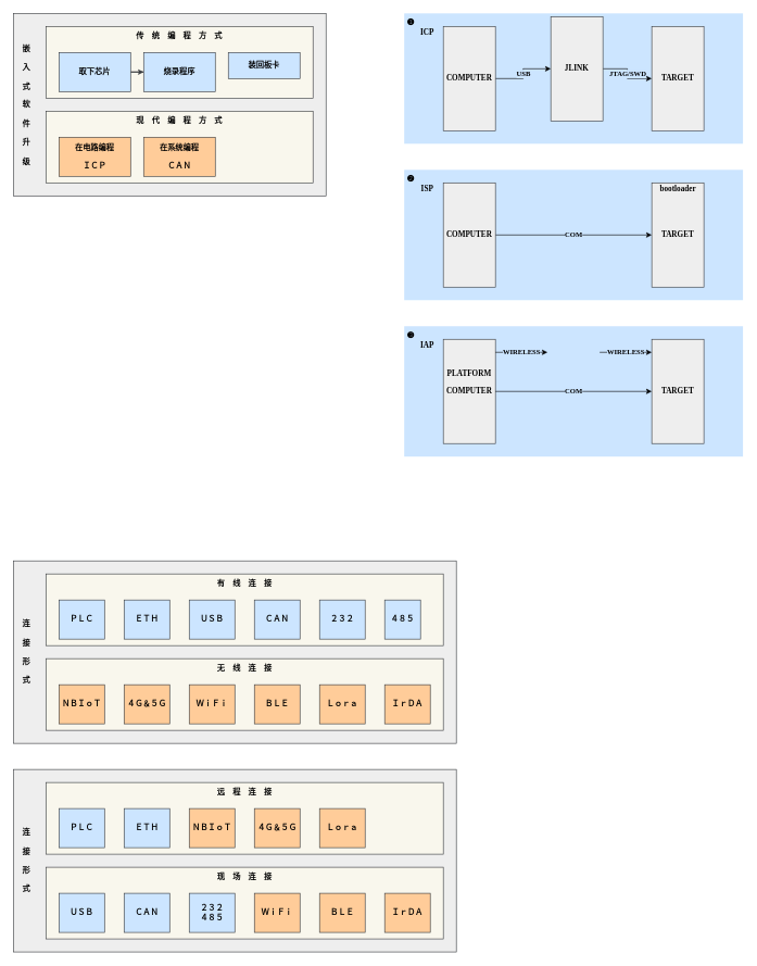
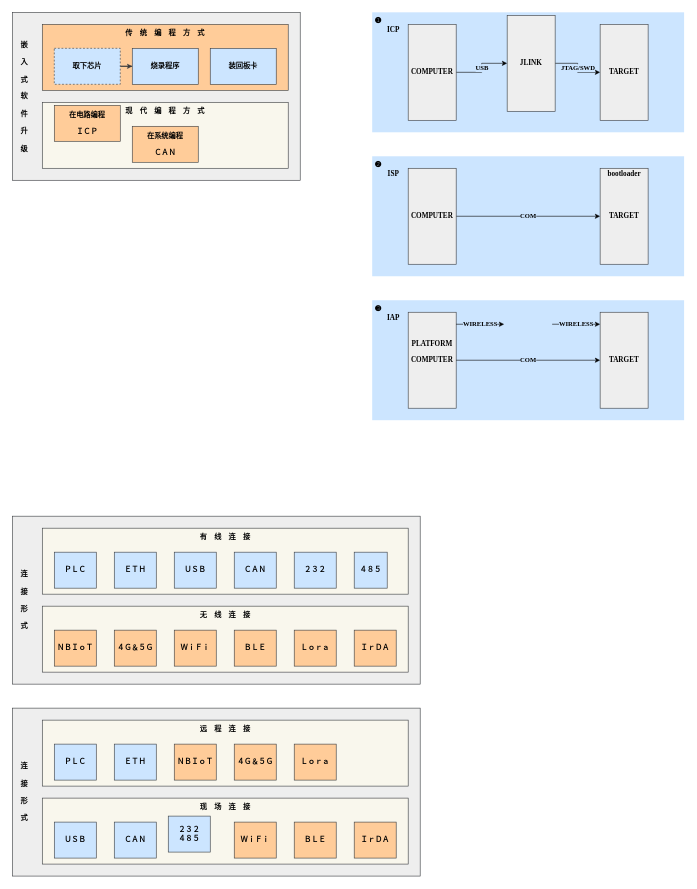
- <mxCell id="23" value="传　统　编　程　方　式" style="rounded=0;whiteSpace=wrap;html=1;fontSize=12;align=center;fontFamily=Sarasa Fixed SC;fillColor=#f9f7ed;strokeColor=#36393d;fontStyle=1;verticalAlign=top;" parent="1" vertex="1"><mxGeometry x="70" y="40" width="410" height="110" as="geometry" /></mxCell>
+ <mxCell id="23" value="传　统　编　程　方　式" style="rounded=0;whiteSpace=wrap;html=1;fontSize=12;align=center;fontFamily=Sarasa Fixed SC;fillColor=#ffcc99;strokeColor=#36393d;fontStyle=1;verticalAlign=top;" parent="1" vertex="1"><mxGeometry x="70" y="40" width="410" height="110" as="geometry" /></mxCell>
- <mxCell id="30" value="装回板卡" style="rounded=0;whiteSpace=wrap;html=1;fontSize=12;align=center;fontFamily=Sarasa Fixed SC;fillColor=#cce5ff;strokeColor=#36393d;fontStyle=1" parent="1" vertex="1"><mxGeometry x="350" y="80" width="110" height="40" as="geometry" /></mxCell>
+ <mxCell id="30" value="装回板卡" style="rounded=0;whiteSpace=wrap;html=1;fontSize=12;align=center;fontFamily=Sarasa Fixed SC;fillColor=#cce5ff;strokeColor=#36393d;fontStyle=1" parent="1" vertex="1"><mxGeometry x="350" y="80" width="110" height="60" as="geometry" /></mxCell>
- <mxCell id="28" value="取下芯片" style="rounded=0;whiteSpace=wrap;html=1;fontSize=12;align=center;fontFamily=Sarasa Fixed SC;fillColor=#cce5ff;strokeColor=#36393d;fontStyle=1" parent="1" vertex="1"><mxGeometry x="90" y="80" width="110" height="60" as="geometry" /></mxCell>
+ <mxCell id="28" value="取下芯片" style="rounded=0;whiteSpace=wrap;html=1;fontSize=12;align=center;fontFamily=Sarasa Fixed SC;fillColor=#cce5ff;strokeColor=#36393d;fontStyle=1;dashed=1;" parent="1" vertex="1"><mxGeometry x="90" y="80" width="110" height="60" as="geometry" /></mxCell>
- <mxCell id="25" value="在电路编程&lt;br&gt;&lt;br&gt;ＩＣＰ" style="rounded=0;whiteSpace=wrap;html=1;fontSize=12;align=center;fontFamily=Sarasa Fixed SC;fillColor=#ffcc99;strokeColor=#36393d;fontStyle=1" parent="1" vertex="1"><mxGeometry x="90" y="210" width="110" height="60" as="geometry" /></mxCell>
+ <mxCell id="25" value="在电路编程&lt;br&gt;&lt;br&gt;ＩＣＰ" style="rounded=0;whiteSpace=wrap;html=1;fontSize=12;align=center;fontFamily=Sarasa Fixed SC;fillColor=#ffcc99;strokeColor=#36393d;fontStyle=1" parent="1" vertex="1"><mxGeometry x="90" y="175" width="110" height="60" as="geometry" /></mxCell>
- <mxCell id="56" value="２３２&lt;br&gt;４８５" style="rounded=0;whiteSpace=wrap;html=1;fontSize=12;align=center;fontFamily=Sarasa Fixed SC;fillColor=#cce5ff;strokeColor=#36393d;fontStyle=1" parent="1" vertex="1"><mxGeometry x="290" y="1370" width="70" height="60" as="geometry" /></mxCell>
+ <mxCell id="56" value="２３２&lt;br&gt;４８５" style="rounded=0;whiteSpace=wrap;html=1;fontSize=12;align=center;fontFamily=Sarasa Fixed SC;fillColor=#cce5ff;strokeColor=#36393d;fontStyle=1" parent="1" vertex="1"><mxGeometry x="280" y="1360" width="70" height="60" as="geometry" /></mxCell>
